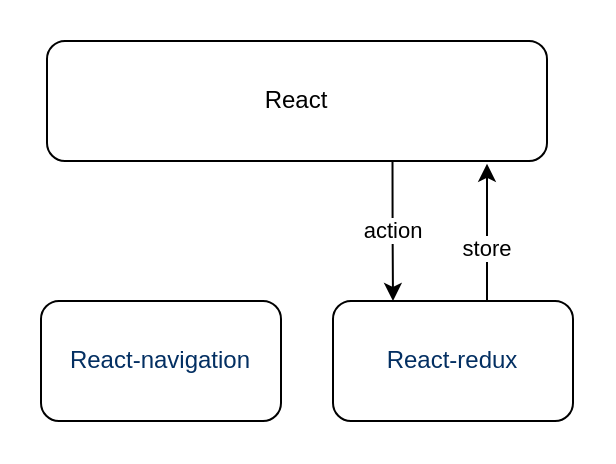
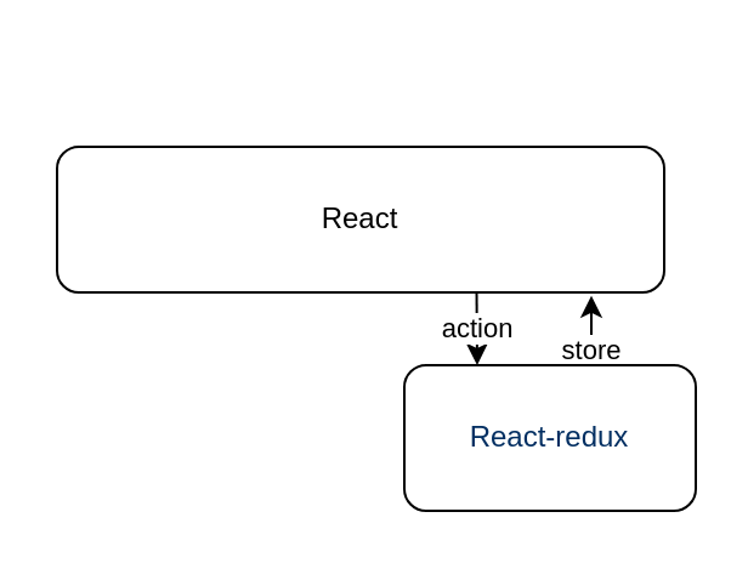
- <mxCell id="3" value="React" style="rounded=1;whiteSpace=wrap;html=1;" vertex="1" parent="1"><mxGeometry x="23" y="20" width="250" height="60" as="geometry" /></mxCell>
+ <mxCell id="3" value="React" style="rounded=1;whiteSpace=wrap;html=1;" vertex="1" parent="1"><mxGeometry x="23" y="60" width="250" height="60" as="geometry" /></mxCell>
- <mxCell id="4" value="&lt;span style=&quot;color: rgb(3 , 47 , 98) ; font-family: , &amp;#34;consolas&amp;#34; , &amp;#34;liberation mono&amp;#34; , &amp;#34;menlo&amp;#34; , monospace ; white-space: pre ; background-color: rgb(255 , 255 , 255)&quot;&gt;React-navigation&lt;/span&gt;" style="rounded=1;whiteSpace=wrap;html=1;" vertex="1" parent="1"><mxGeometry x="20" y="150" width="120" height="60" as="geometry" /></mxCell>
